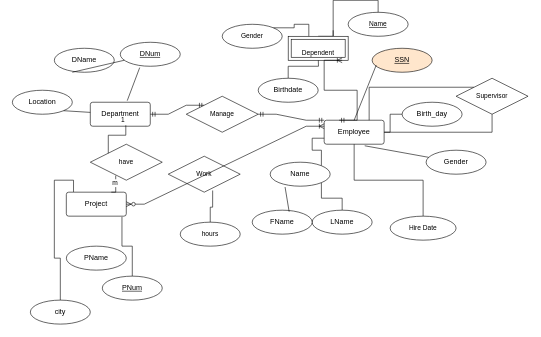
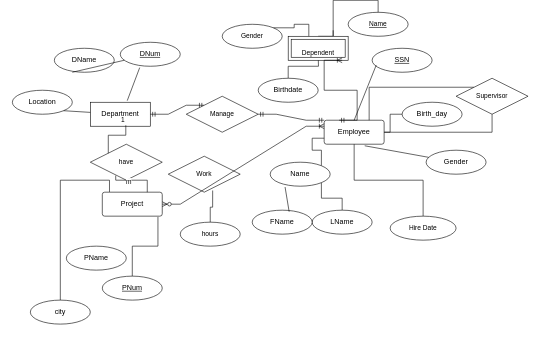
- <mxCell id="7" value="SSN" style="ellipse;whiteSpace=wrap;html=1;align=center;fontStyle=4;fillColor=#ffe6cc;" parent="1" vertex="1"><mxGeometry x="620" y="80" width="100" height="40" as="geometry" /></mxCell>
+ <mxCell id="7" value="SSN" style="ellipse;whiteSpace=wrap;html=1;align=center;fontStyle=4;" parent="1" vertex="1"><mxGeometry x="620" y="80" width="100" height="40" as="geometry" /></mxCell>
- <mxCell id="16" value="Department" style="rounded=1;arcSize=10;whiteSpace=wrap;html=1;align=center;" parent="1" vertex="1"><mxGeometry x="150" y="170" width="100" height="40" as="geometry" /></mxCell>
+ <mxCell id="16" value="Department" style="arcSize=10;whiteSpace=wrap;html=1;align=center;rounded=0;" parent="1" vertex="1"><mxGeometry x="150" y="170" width="100" height="40" as="geometry" /></mxCell>
- <mxCell id="23" value="Project" style="rounded=1;arcSize=10;whiteSpace=wrap;html=1;align=center;" parent="1" vertex="1"><mxGeometry x="110" y="320" width="100" height="40" as="geometry" /></mxCell>
+ <mxCell id="23" value="Project" style="rounded=1;arcSize=10;whiteSpace=wrap;html=1;align=center;" parent="1" vertex="1"><mxGeometry x="170" y="320" width="100" height="40" as="geometry" /></mxCell>
